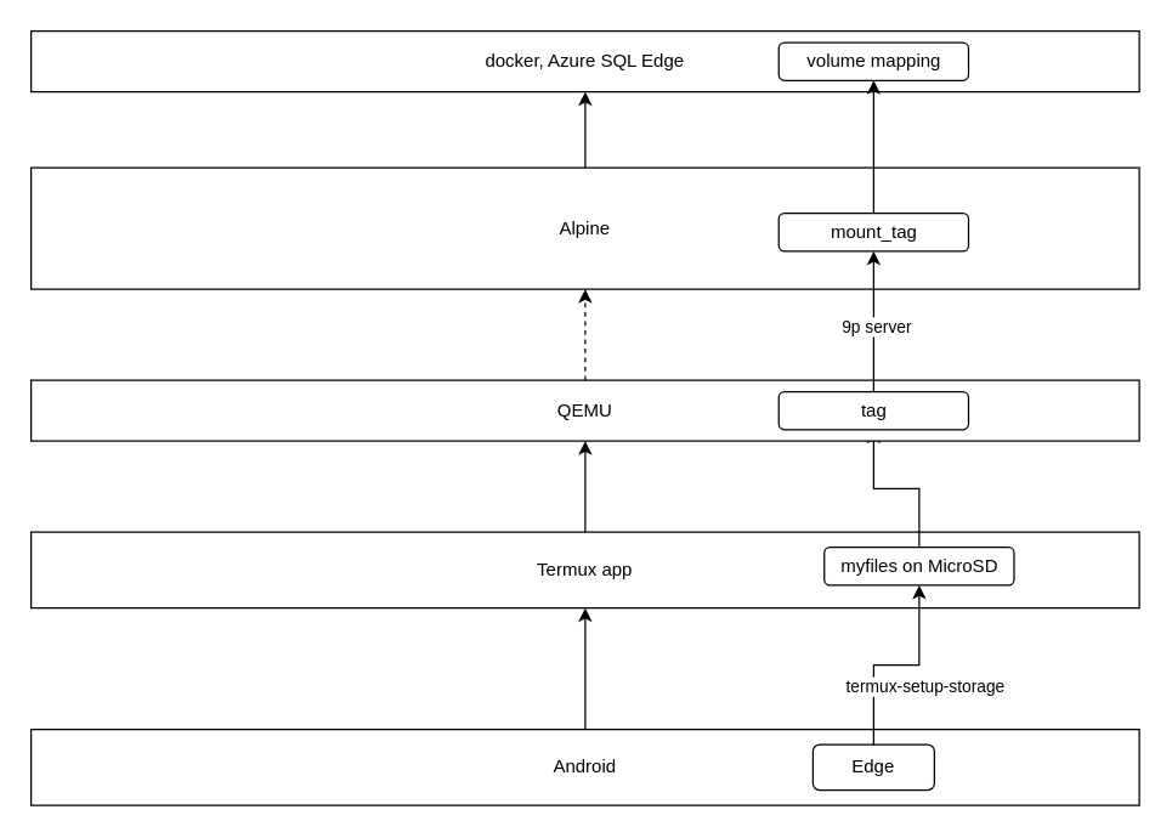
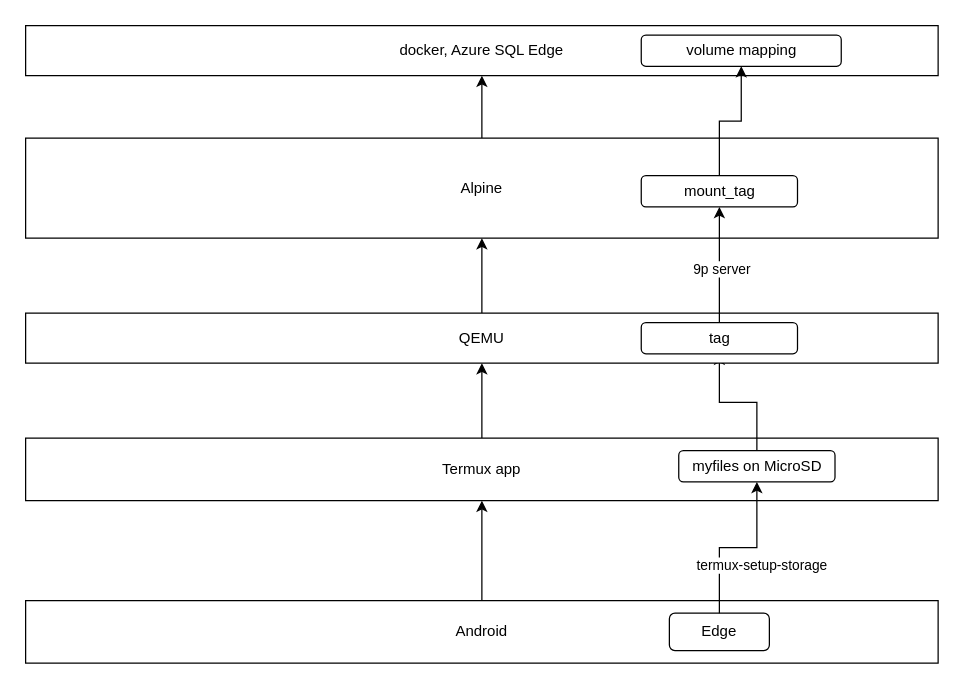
- <mxCell id="22" value="volume mapping" style="rounded=1;whiteSpace=wrap;html=1;" parent="1" vertex="1"><mxGeometry x="512.5" y="27.5" width="125" height="25" as="geometry" /></mxCell>
+ <mxCell id="22" value="volume mapping" style="rounded=1;whiteSpace=wrap;html=1;" parent="1" vertex="1"><mxGeometry x="512.5" y="27.5" width="160" height="25" as="geometry" /></mxCell>
- <mxCell id="15" style="edgeStyle=orthogonalEdgeStyle;rounded=0;orthogonalLoop=1;jettySize=auto;html=1;exitX=0.5;exitY=0;exitDx=0;exitDy=0;entryX=0.5;entryY=1;entryDx=0;entryDy=0;dashed=1;" parent="1" source="16" target="7" edge="1"><mxGeometry relative="1" as="geometry" /></mxCell>
+ <mxCell id="15" style="edgeStyle=orthogonalEdgeStyle;rounded=0;orthogonalLoop=1;jettySize=auto;html=1;exitX=0.5;exitY=0;exitDx=0;exitDy=0;entryX=0.5;entryY=1;entryDx=0;entryDy=0;" parent="1" source="16" target="7" edge="1"><mxGeometry relative="1" as="geometry" /></mxCell>
